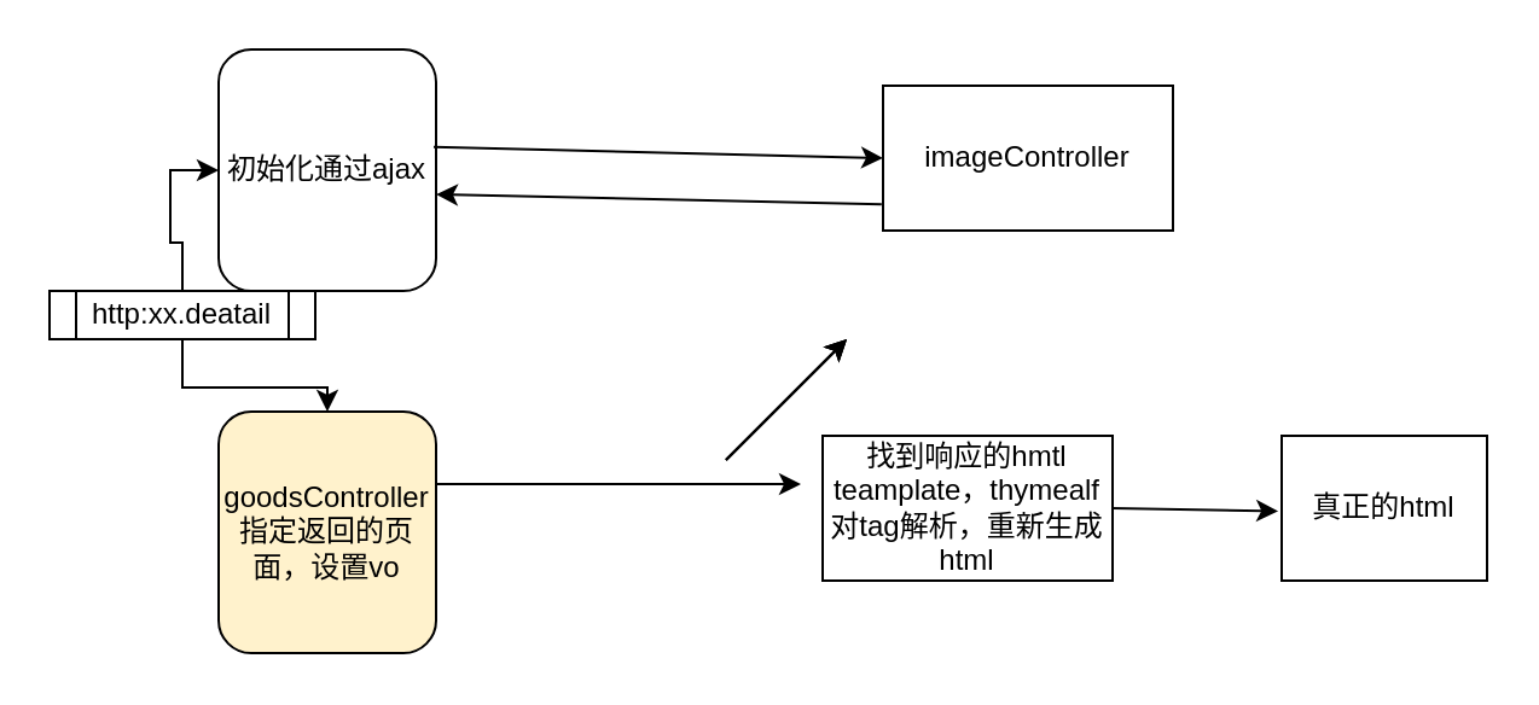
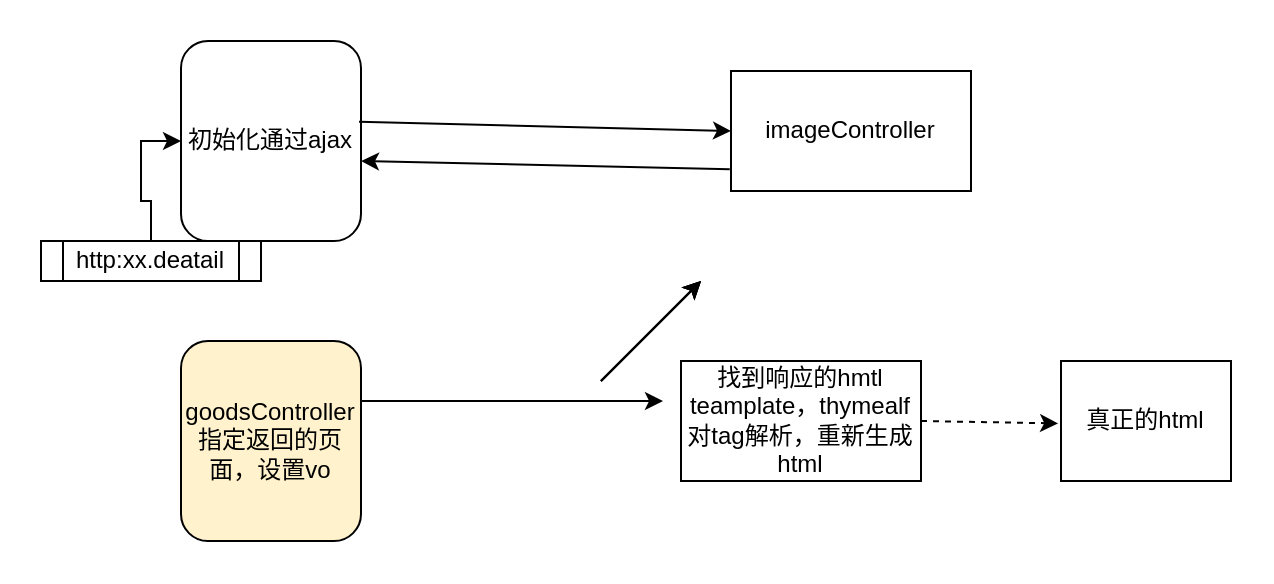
- <mxCell id="11" value="" style="edgeStyle=orthogonalEdgeStyle;rounded=0;orthogonalLoop=1;jettySize=auto;html=1;" edge="1" parent="1" source="13" target="6"><mxGeometry relative="1" as="geometry" /></mxCell>
- <mxCell id="9" value="" style="endArrow=classic;html=1;rounded=0;exitX=1;exitY=0.5;exitDx=0;exitDy=0;entryX=-0.017;entryY=0.52;entryDx=0;entryDy=0;entryPerimeter=0;" edge="1" parent="1" source="8" target="10"><mxGeometry width="50" height="50" relative="1" as="geometry"><mxPoint x="440" y="260" as="sourcePoint" /><mxPoint x="591" y="260" as="targetPoint" /></mxGeometry></mxCell>
+ <mxCell id="9" value="" style="endArrow=classic;html=1;rounded=0;exitX=1;exitY=0.5;exitDx=0;exitDy=0;entryX=-0.017;entryY=0.52;entryDx=0;entryDy=0;entryPerimeter=0;dashed=1;" edge="1" parent="1" source="8" target="10"><mxGeometry width="50" height="50" relative="1" as="geometry"><mxPoint x="440" y="260" as="sourcePoint" /><mxPoint x="591" y="260" as="targetPoint" /></mxGeometry></mxCell>
